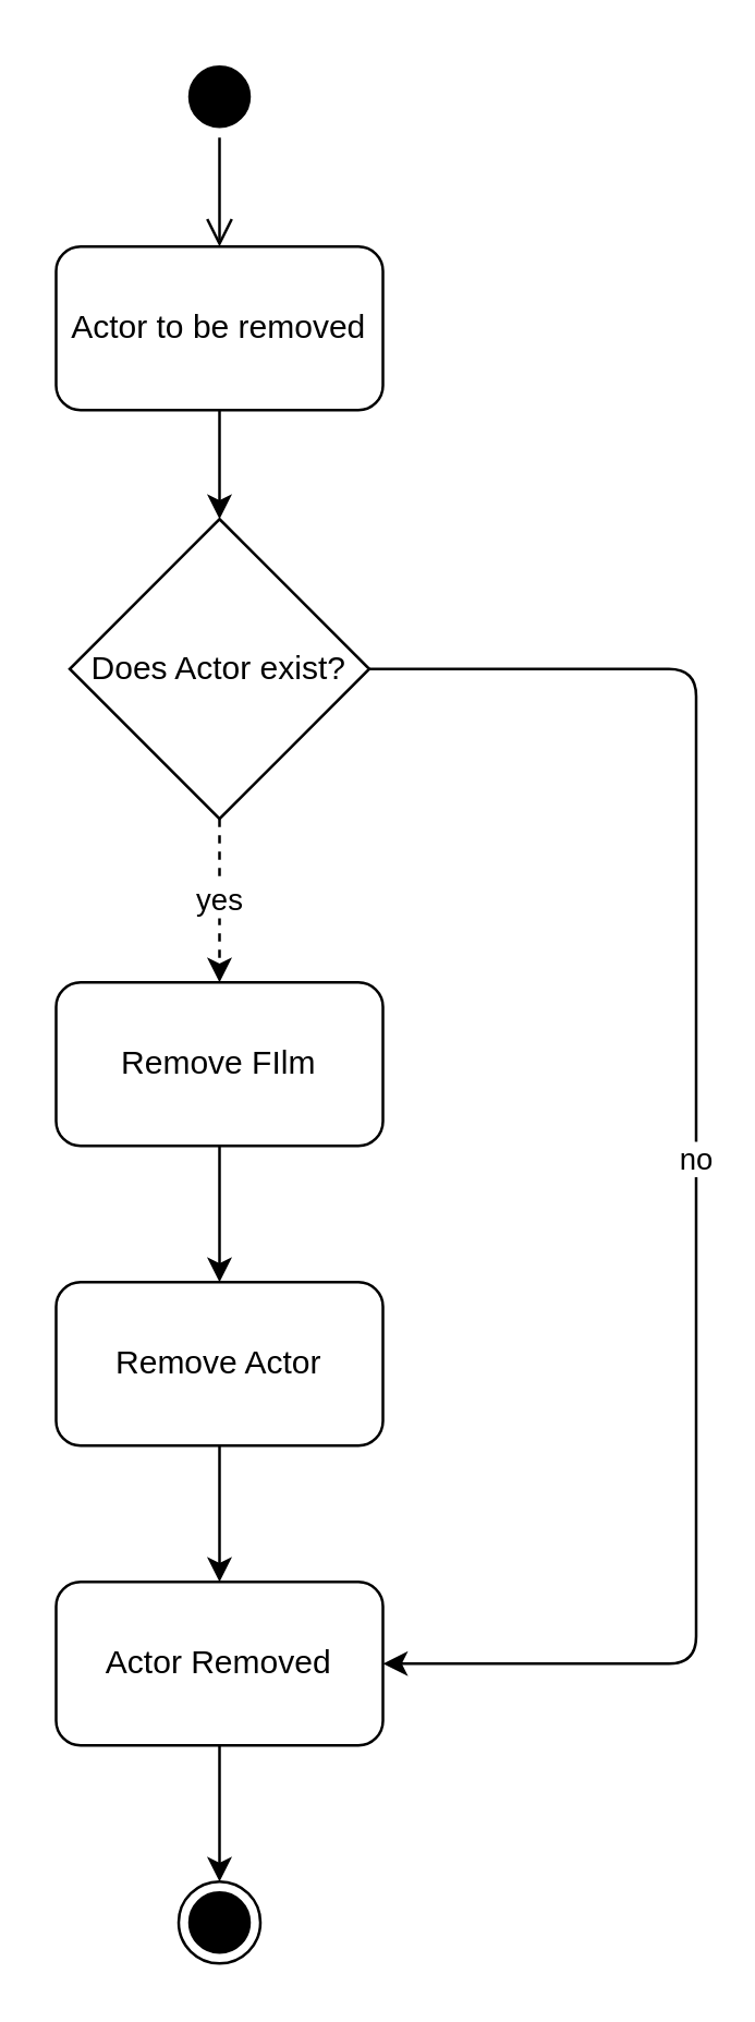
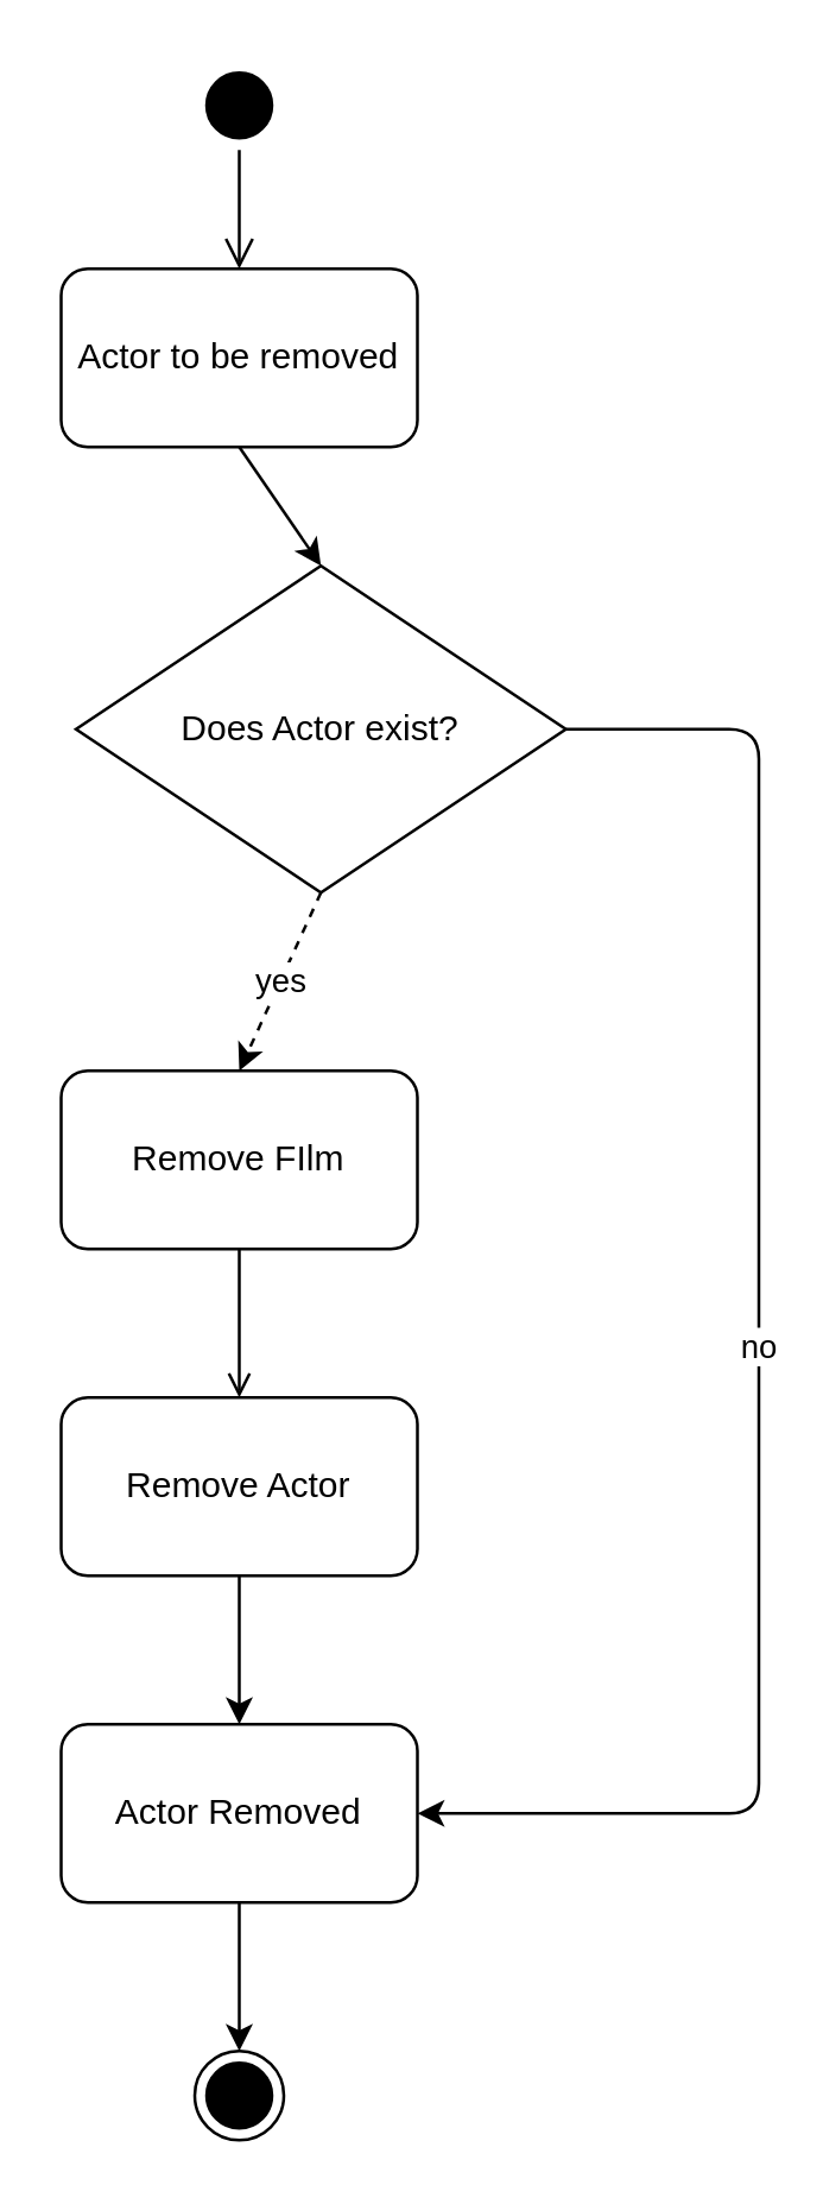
- <mxCell id="5" value="Does Actor exist?" style="rhombus;whiteSpace=wrap;html=1;strokeColor=#000000;" vertex="1" parent="1"><mxGeometry x="25" y="190" width="110" height="110" as="geometry" /></mxCell>
+ <mxCell id="5" value="Does Actor exist?" style="rhombus;whiteSpace=wrap;html=1;strokeColor=#000000;" vertex="1" parent="1"><mxGeometry x="25" y="190" width="165" height="110" as="geometry" /></mxCell>
- <mxCell id="8" value="" style="endArrow=classic;html=1;strokeColor=#000000;exitX=0.5;exitY=1;exitDx=0;exitDy=0;entryX=0.5;entryY=0;entryDx=0;entryDy=0;" edge="1" parent="1" source="7" target="6"><mxGeometry width="50" height="50" relative="1" as="geometry"><mxPoint x="165" y="540" as="sourcePoint" /><mxPoint x="215" y="490" as="targetPoint" /></mxGeometry></mxCell>
+ <mxCell id="8" value="" style="endArrow=open;html=1;strokeColor=#000000;exitX=0.5;exitY=1;exitDx=0;exitDy=0;entryX=0.5;entryY=0;entryDx=0;entryDy=0;" edge="1" parent="1" source="7" target="6"><mxGeometry width="50" height="50" relative="1" as="geometry"><mxPoint x="165" y="540" as="sourcePoint" /><mxPoint x="215" y="490" as="targetPoint" /></mxGeometry></mxCell>
